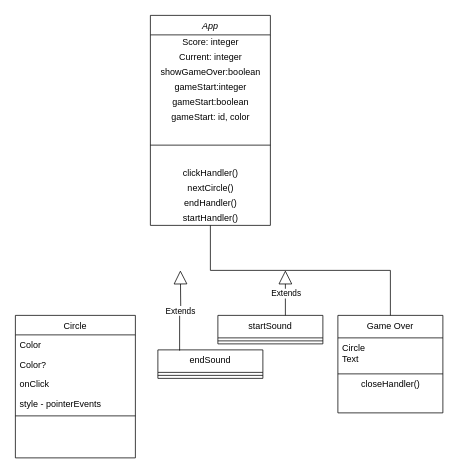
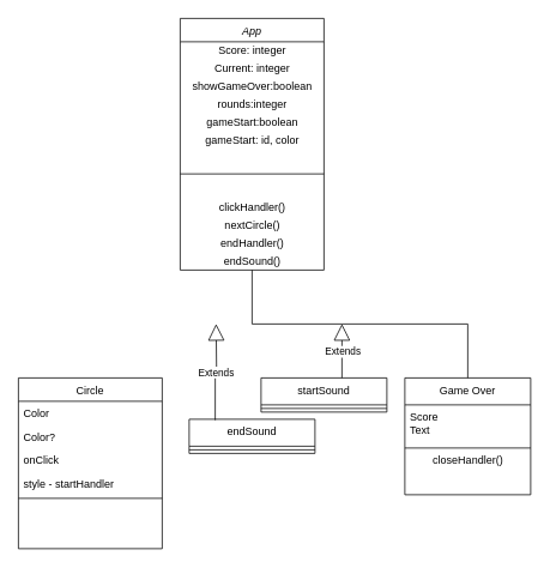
- <mxCell id="6" value="gameStart:integer" style="text;html=1;align=center;verticalAlign=middle;resizable=0;points=[];autosize=1;strokeColor=none;" vertex="1" parent="2"><mxGeometry y="86" width="160" height="20" as="geometry" /></mxCell>
+ <mxCell id="6" value="rounds:integer" style="text;html=1;align=center;verticalAlign=middle;resizable=0;points=[];autosize=1;strokeColor=none;" vertex="1" parent="2"><mxGeometry y="86" width="160" height="20" as="geometry" /></mxCell>
- <mxCell id="13" value="startHandler()" style="text;html=1;align=center;verticalAlign=middle;resizable=0;points=[];autosize=1;strokeColor=none;" vertex="1" parent="2"><mxGeometry y="260" width="160" height="20" as="geometry" /></mxCell>
+ <mxCell id="13" value="endSound()" style="text;html=1;align=center;verticalAlign=middle;resizable=0;points=[];autosize=1;strokeColor=none;" vertex="1" parent="2"><mxGeometry y="260" width="160" height="20" as="geometry" /></mxCell>
- <mxCell id="21" value="Circle&#10;Text&#10;" style="text;align=left;verticalAlign=top;spacingLeft=4;spacingRight=4;overflow=hidden;rotatable=0;points=[[0,0.5],[1,0.5]];portConstraint=eastwest;" parent="20" vertex="1"><mxGeometry y="30" width="140" height="44" as="geometry" /></mxCell>
+ <mxCell id="21" value="Score&#10;Text&#10;" style="text;align=left;verticalAlign=top;spacingLeft=4;spacingRight=4;overflow=hidden;rotatable=0;points=[[0,0.5],[1,0.5]];portConstraint=eastwest;" parent="20" vertex="1"><mxGeometry y="30" width="140" height="44" as="geometry" /></mxCell>
- <mxCell id="18" value="style - pointerEvents" style="text;align=left;verticalAlign=top;spacingLeft=4;spacingRight=4;overflow=hidden;rotatable=0;points=[[0,0.5],[1,0.5]];portConstraint=eastwest;rounded=0;shadow=0;html=0;" vertex="1" parent="14"><mxGeometry y="104" width="160" height="26" as="geometry" /></mxCell>
+ <mxCell id="18" value="style - startHandler" style="text;align=left;verticalAlign=top;spacingLeft=4;spacingRight=4;overflow=hidden;rotatable=0;points=[[0,0.5],[1,0.5]];portConstraint=eastwest;rounded=0;shadow=0;html=0;" vertex="1" parent="14"><mxGeometry y="104" width="160" height="26" as="geometry" /></mxCell>
